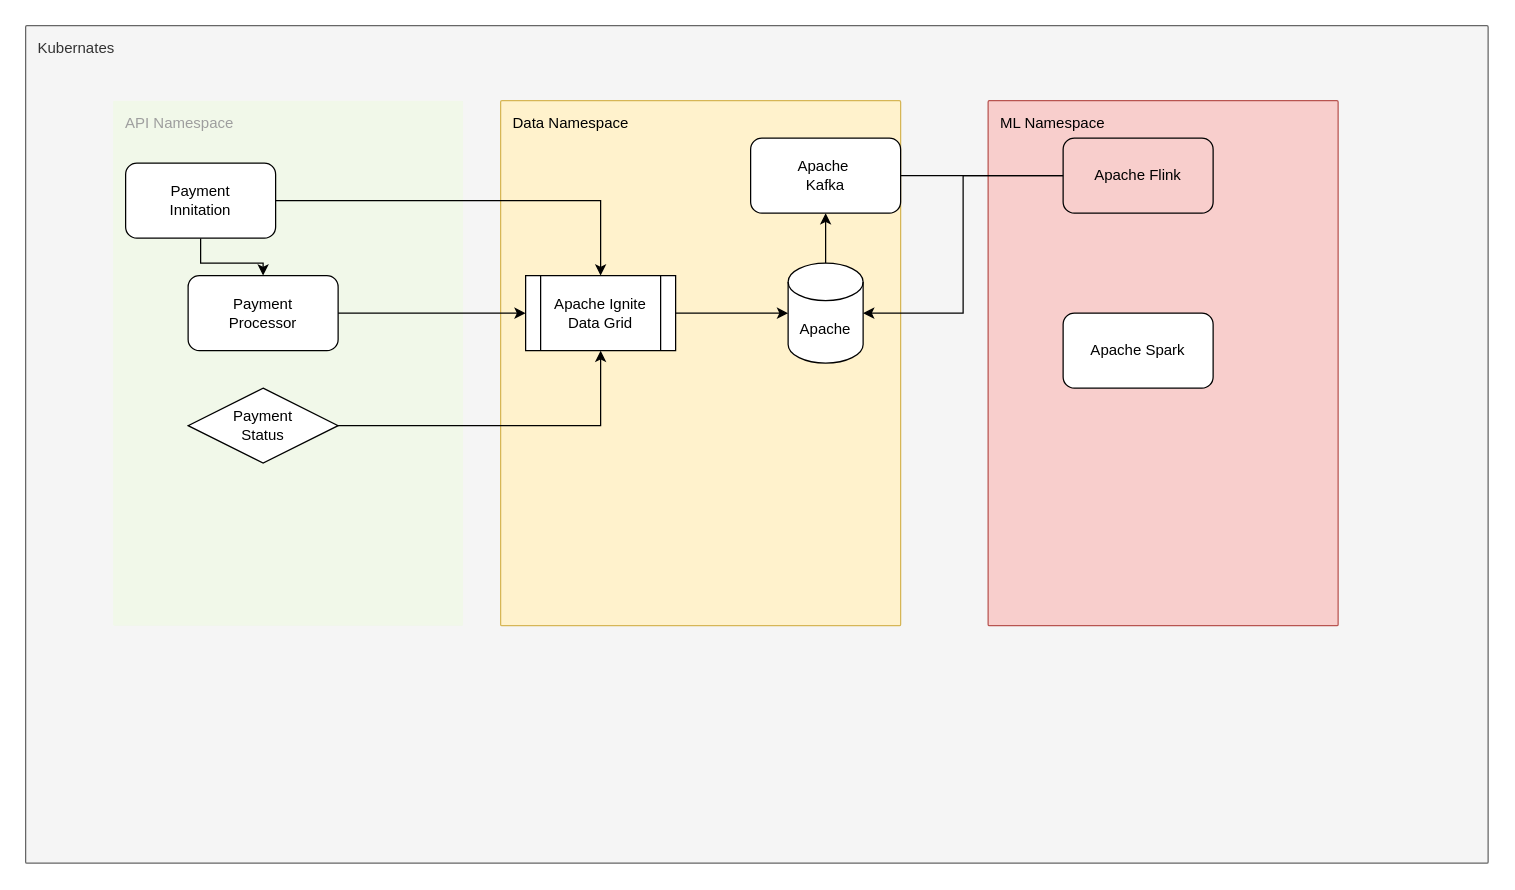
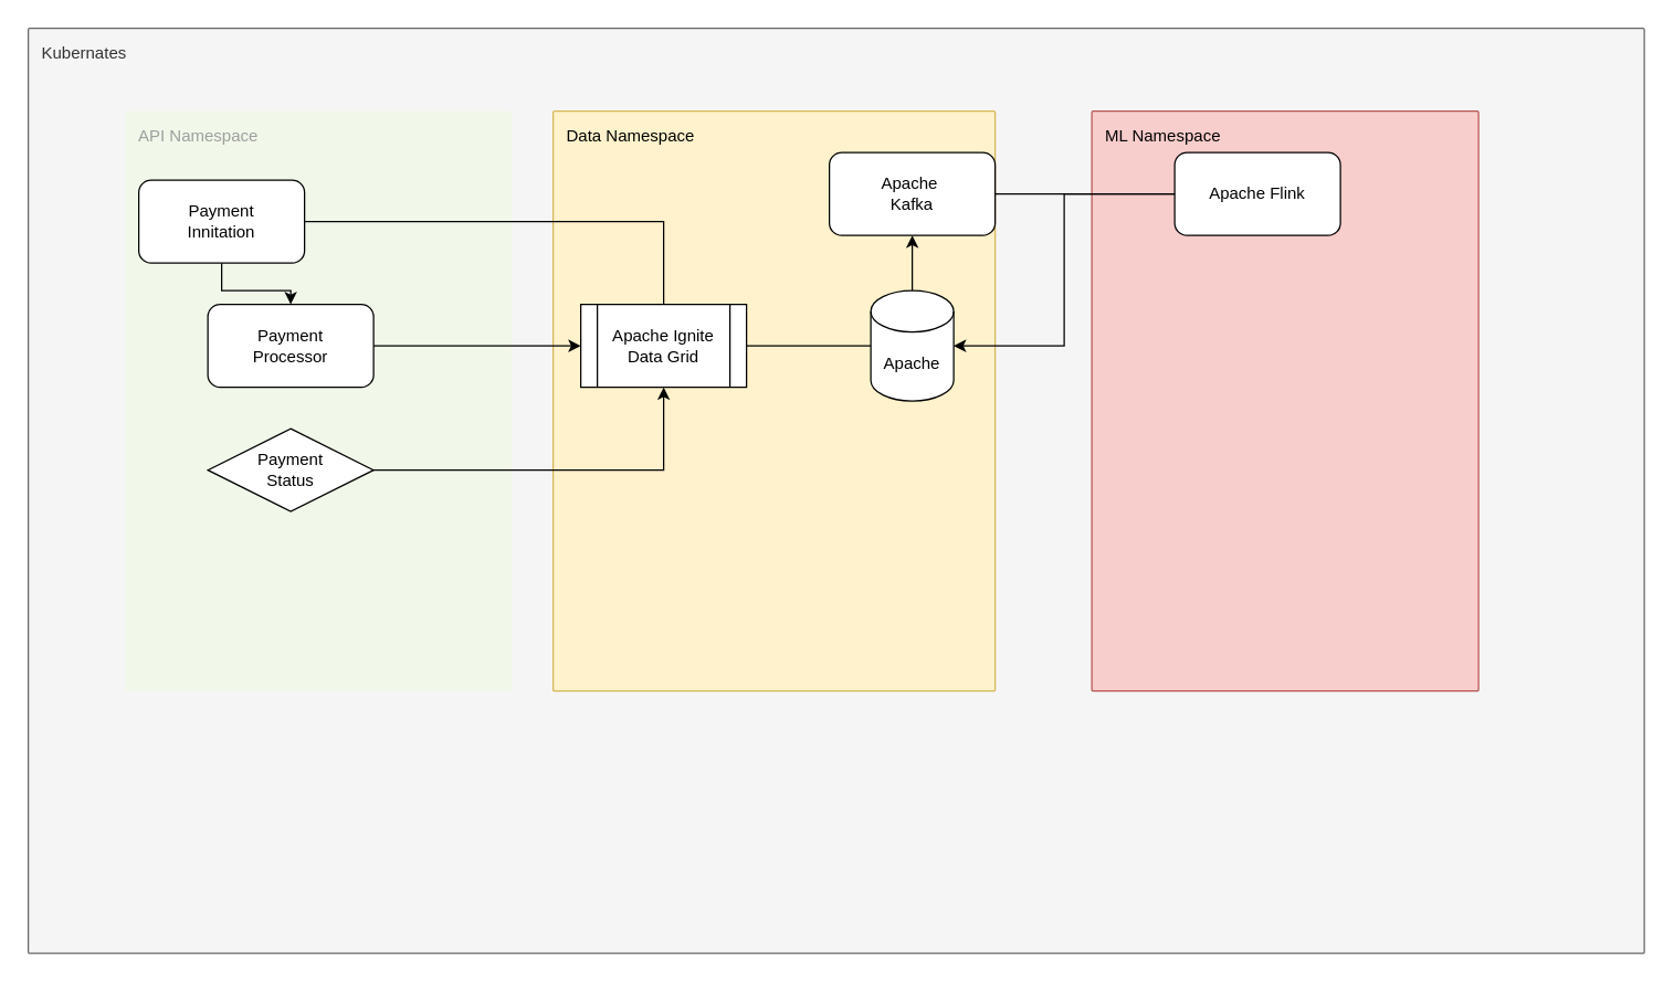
- <mxCell id="19" value="Apache Flink" style="rounded=1;whiteSpace=wrap;html=1;fillColor=#f8cecc;" vertex="1" parent="1"><mxGeometry x="850" y="110" width="120" height="60" as="geometry" /></mxCell>
+ <mxCell id="19" value="Apache Flink" style="rounded=1;whiteSpace=wrap;html=1;" vertex="1" parent="1"><mxGeometry x="850" y="110" width="120" height="60" as="geometry" /></mxCell>
- <mxCell id="13" style="edgeStyle=orthogonalEdgeStyle;rounded=0;orthogonalLoop=1;jettySize=auto;html=1;" edge="1" parent="1" source="5" target="10"><mxGeometry relative="1" as="geometry" /></mxCell>
+ <mxCell id="13" style="edgeStyle=orthogonalEdgeStyle;rounded=0;orthogonalLoop=1;jettySize=auto;html=1;endArrow=none;" edge="1" parent="1" source="5" target="10"><mxGeometry relative="1" as="geometry" /></mxCell>
- <mxCell id="9" value="" style="edgeStyle=orthogonalEdgeStyle;rounded=0;orthogonalLoop=1;jettySize=auto;html=1;" edge="1" parent="1" source="10" target="12"><mxGeometry relative="1" as="geometry" /></mxCell>
+ <mxCell id="9" value="" style="edgeStyle=orthogonalEdgeStyle;rounded=0;orthogonalLoop=1;jettySize=auto;html=1;endArrow=none;" edge="1" parent="1" source="10" target="12"><mxGeometry relative="1" as="geometry" /></mxCell>
- <mxCell id="20" value="Apache Spark" style="rounded=1;whiteSpace=wrap;html=1;" vertex="1" parent="1"><mxGeometry x="850" y="250" width="120" height="60" as="geometry" /></mxCell>
